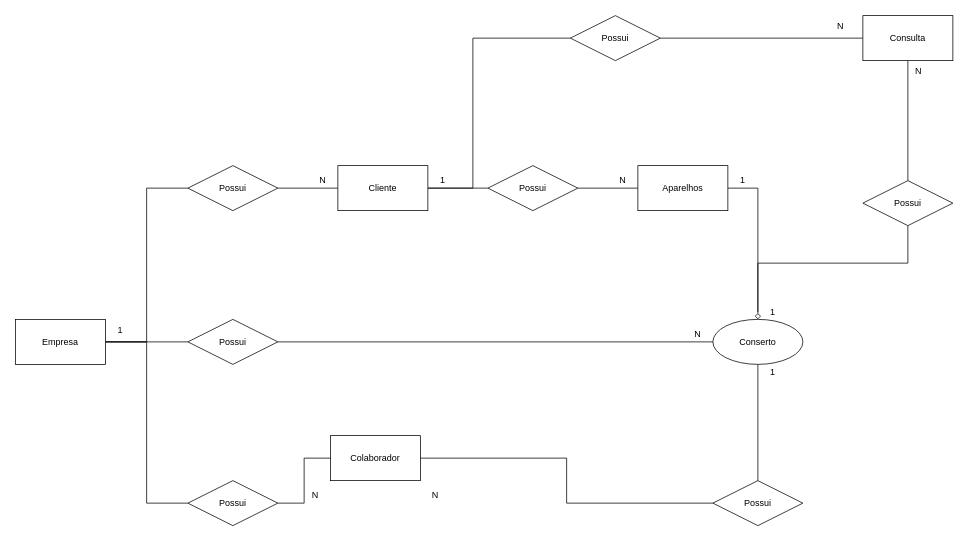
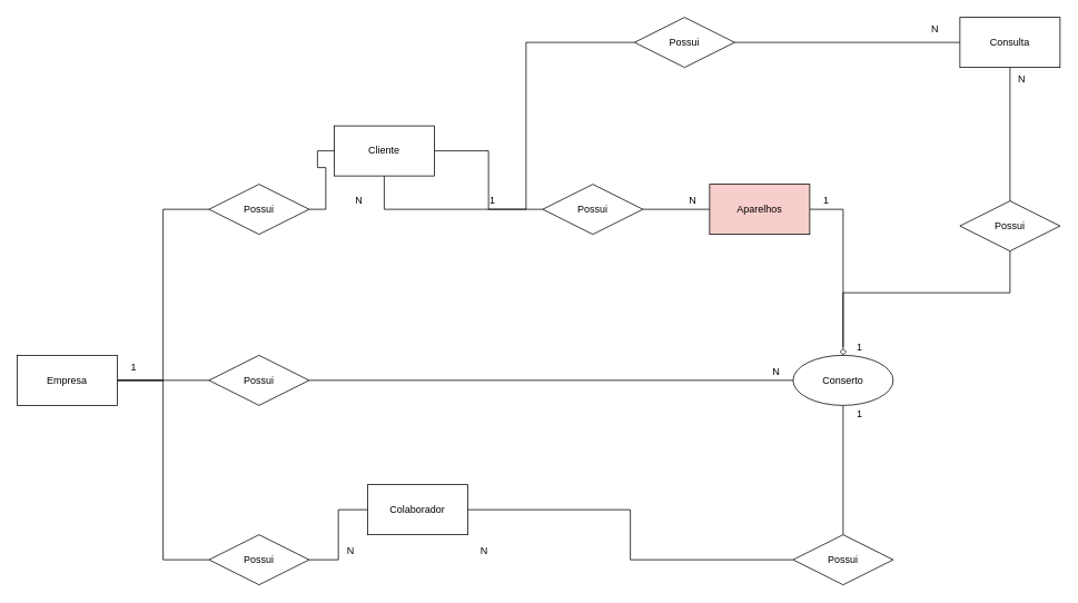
- <mxCell id="8" value="Cliente" style="rounded=0;whiteSpace=wrap;html=1;" vertex="1" parent="1"><mxGeometry x="450" y="220" width="120" height="60" as="geometry" /></mxCell>
+ <mxCell id="8" value="Cliente" style="rounded=0;whiteSpace=wrap;html=1;" vertex="1" parent="1"><mxGeometry x="400" y="150" width="120" height="60" as="geometry" /></mxCell>
- <mxCell id="26" value="Aparelhos" style="rounded=0;whiteSpace=wrap;html=1;" vertex="1" parent="1"><mxGeometry x="850" y="220" width="120" height="60" as="geometry" /></mxCell>
+ <mxCell id="26" value="Aparelhos" style="rounded=0;whiteSpace=wrap;html=1;fillColor=#f8cecc;" vertex="1" parent="1"><mxGeometry x="850" y="220" width="120" height="60" as="geometry" /></mxCell>
